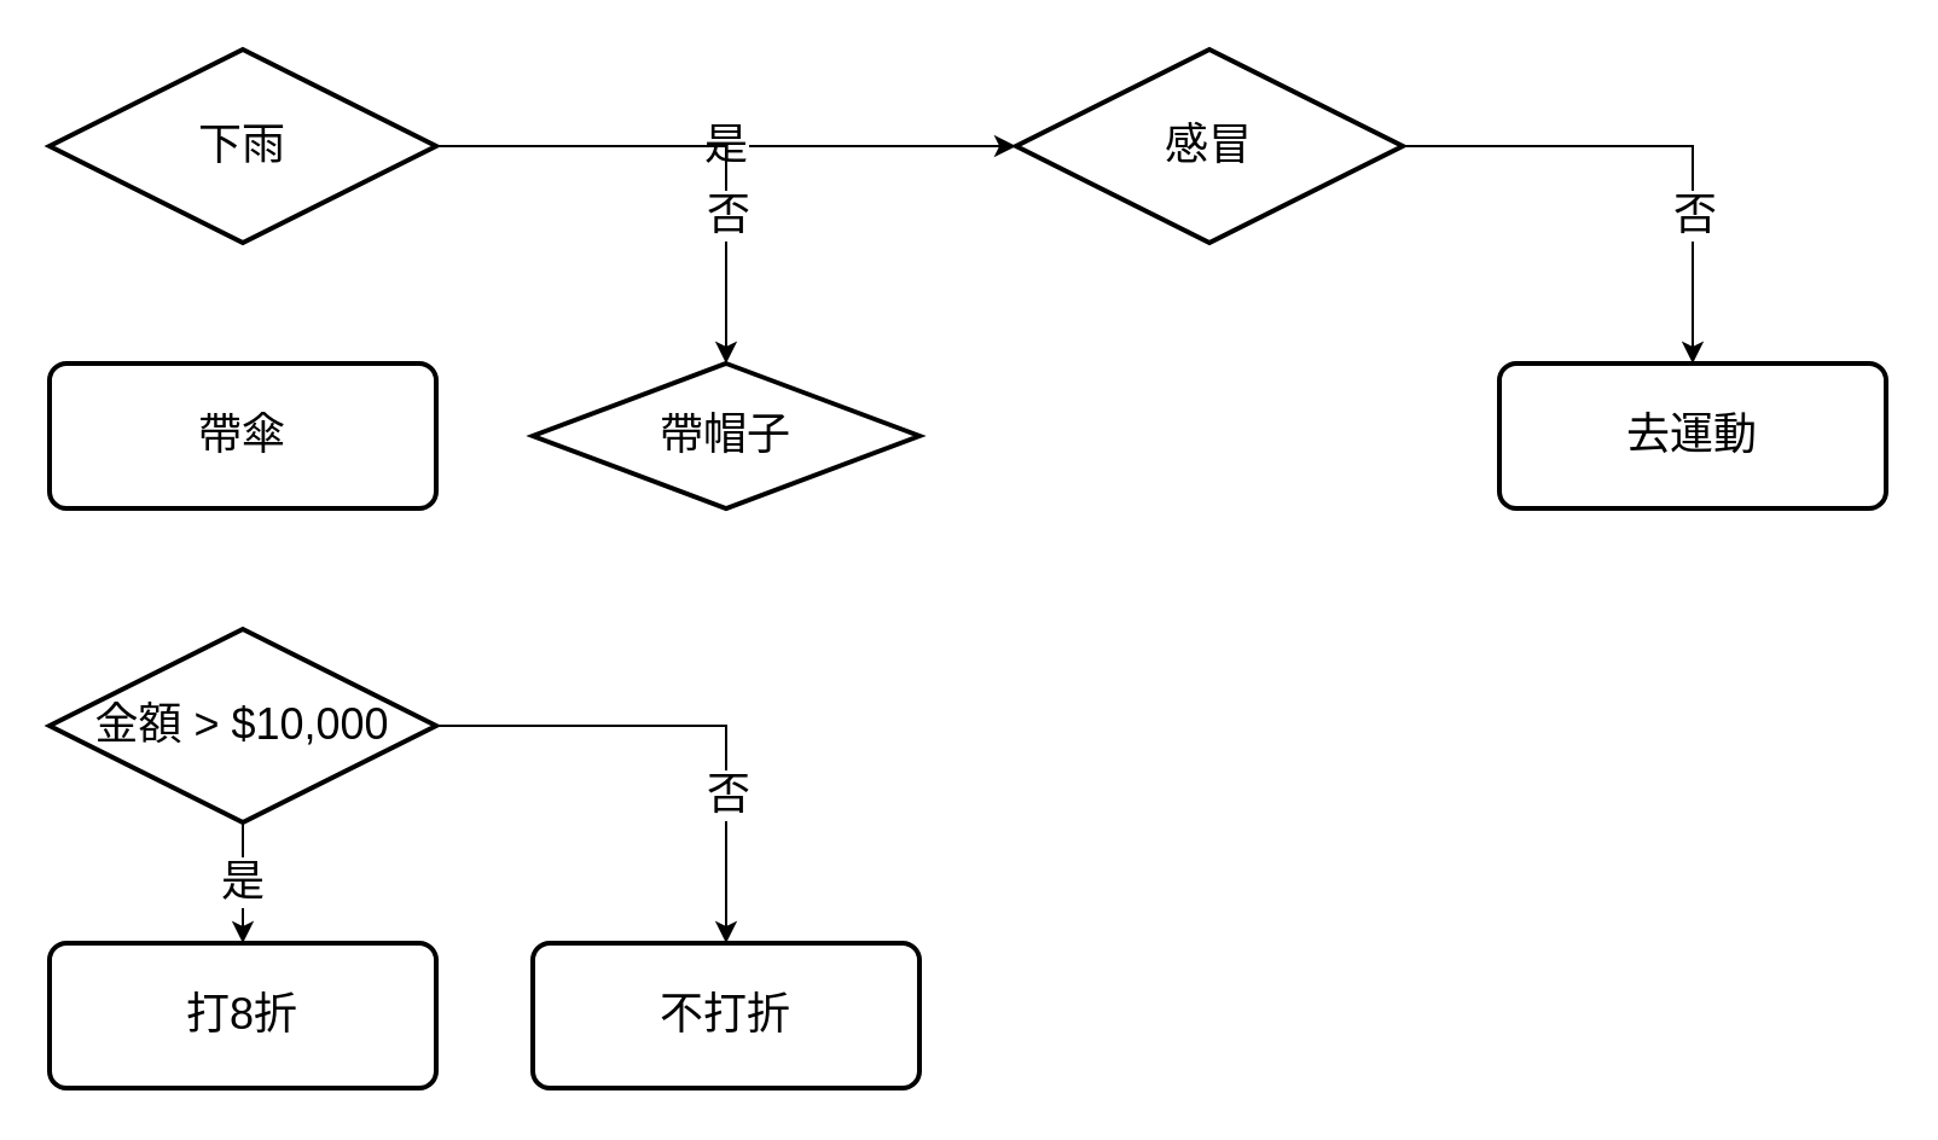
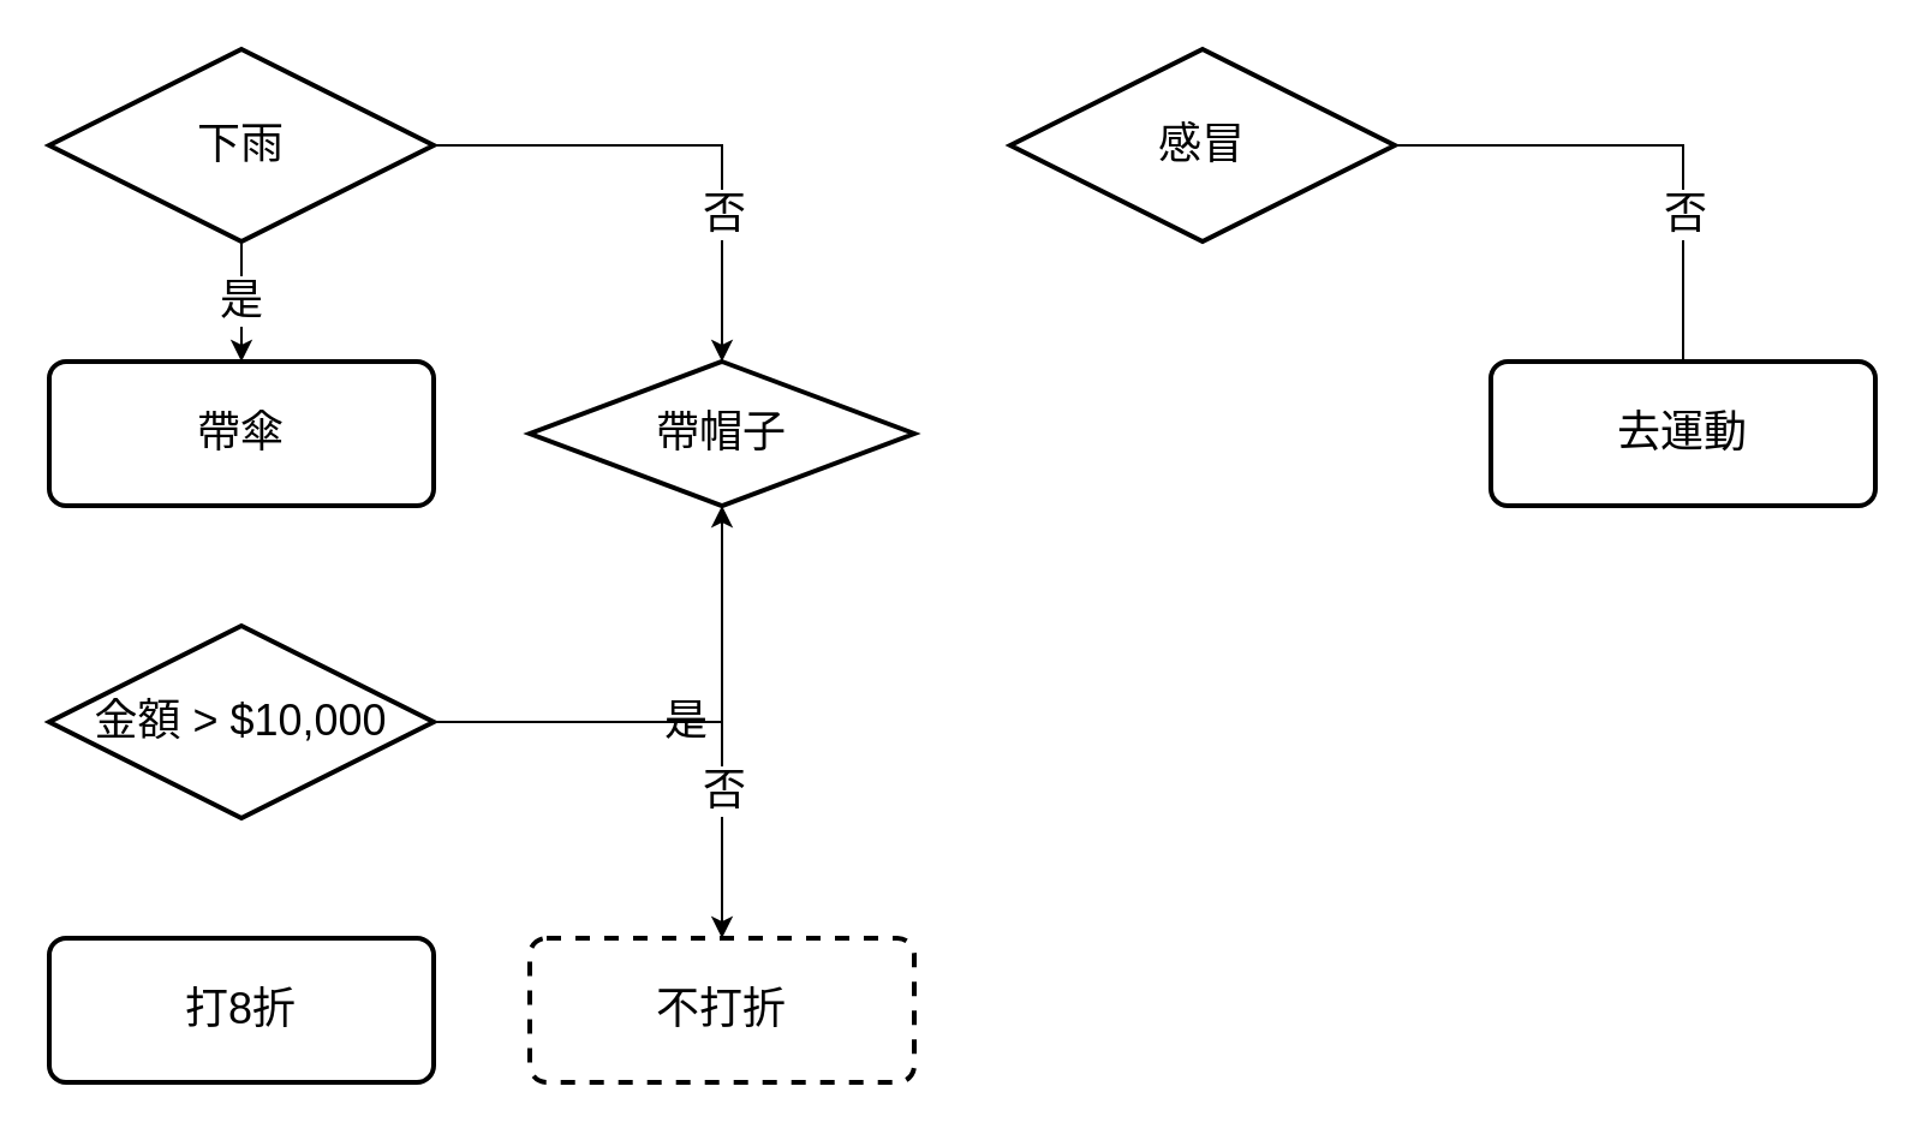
- <mxCell id="2" value="是" style="edgeStyle=orthogonalEdgeStyle;rounded=0;orthogonalLoop=1;jettySize=auto;html=1;fontSize=18;" parent="1" source="5" target="16" edge="1"><mxGeometry relative="1" as="geometry" /></mxCell>
+ <mxCell id="2" value="是" style="edgeStyle=orthogonalEdgeStyle;rounded=0;orthogonalLoop=1;jettySize=auto;html=1;fontSize=18;" parent="1" source="5" target="6" edge="1"><mxGeometry relative="1" as="geometry" /></mxCell>
- <mxCell id="14" style="edgeStyle=orthogonalEdgeStyle;rounded=0;orthogonalLoop=1;jettySize=auto;html=1;exitX=1;exitY=0.5;exitDx=0;exitDy=0;exitPerimeter=0;fontSize=18;" parent="1" source="16" target="17" edge="1"><mxGeometry relative="1" as="geometry" /></mxCell>
+ <mxCell id="14" style="edgeStyle=orthogonalEdgeStyle;rounded=0;orthogonalLoop=1;jettySize=auto;html=1;exitX=1;exitY=0.5;exitDx=0;exitDy=0;exitPerimeter=0;fontSize=18;endArrow=none;" parent="1" source="16" target="17" edge="1"><mxGeometry relative="1" as="geometry" /></mxCell>
- <mxCell id="8" value="是" style="edgeStyle=orthogonalEdgeStyle;rounded=0;orthogonalLoop=1;jettySize=auto;html=1;fontSize=18;" parent="1" source="11" target="12" edge="1"><mxGeometry relative="1" as="geometry" /></mxCell>
+ <mxCell id="8" value="是" style="edgeStyle=orthogonalEdgeStyle;rounded=0;orthogonalLoop=1;jettySize=auto;html=1;fontSize=18;" parent="1" source="11" target="7" edge="1"><mxGeometry relative="1" as="geometry" /></mxCell>
- <mxCell id="13" value="不打折" style="rounded=1;whiteSpace=wrap;html=1;absoluteArcSize=1;arcSize=14;strokeWidth=2;fontSize=18;" parent="1" vertex="1"><mxGeometry x="220" y="390" width="160" height="60" as="geometry" /></mxCell>
+ <mxCell id="13" value="不打折" style="rounded=1;whiteSpace=wrap;html=1;absoluteArcSize=1;arcSize=14;strokeWidth=2;fontSize=18;dashed=1;" parent="1" vertex="1"><mxGeometry x="220" y="390" width="160" height="60" as="geometry" /></mxCell>
